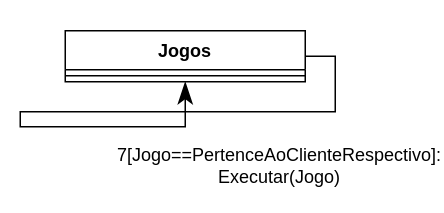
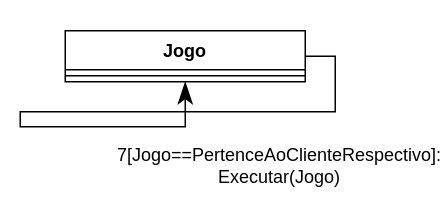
- <mxCell id="2" value="Jogos" style="swimlane;fontStyle=1;align=center;verticalAlign=top;childLayout=stackLayout;horizontal=1;startSize=26;horizontalStack=0;resizeParent=1;resizeParentMax=0;resizeLast=0;collapsible=1;marginBottom=0;" vertex="1" parent="1"><mxGeometry x="20" y="20" width="160" height="34" as="geometry" /></mxCell>
+ <mxCell id="2" value="Jogo" style="swimlane;fontStyle=1;align=center;verticalAlign=top;childLayout=stackLayout;horizontal=1;startSize=26;horizontalStack=0;resizeParent=1;resizeParentMax=0;resizeLast=0;collapsible=1;marginBottom=0;" vertex="1" parent="1"><mxGeometry x="20" y="20" width="160" height="34" as="geometry" /></mxCell>
